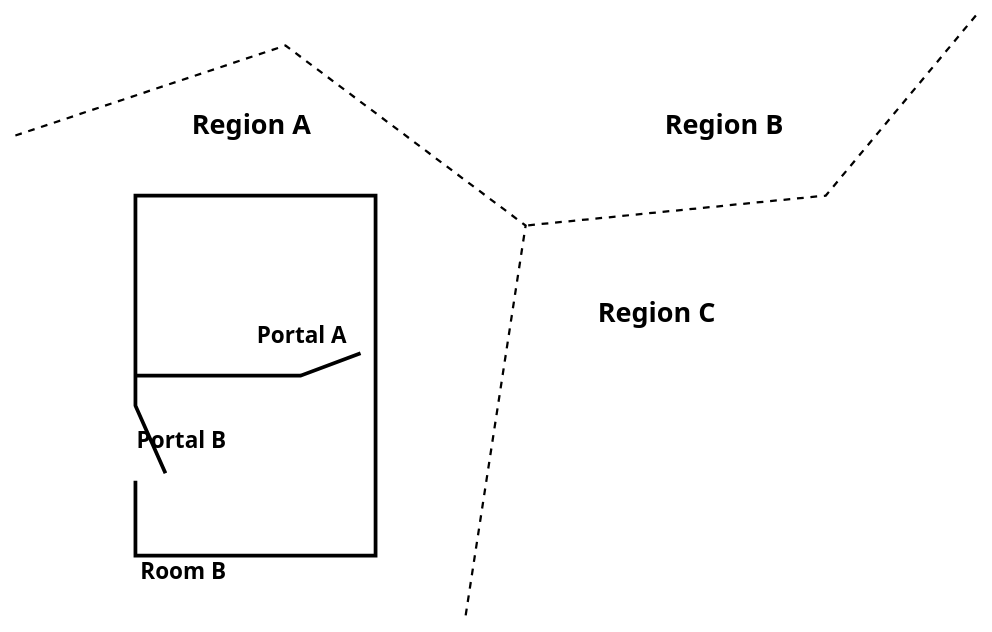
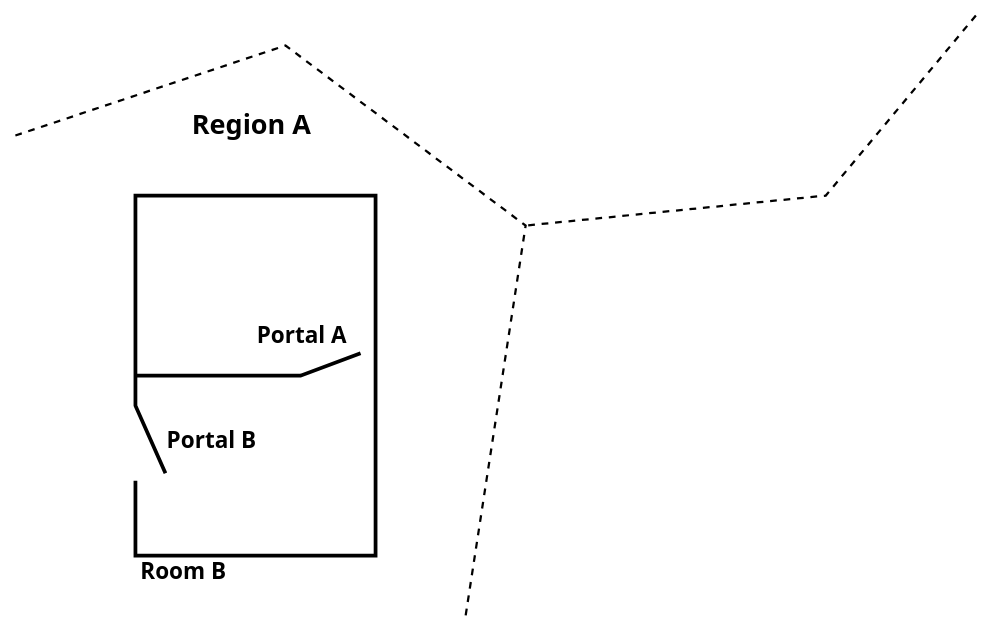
- <mxCell id="5" value="Region B" style="text;html=1;align=center;verticalAlign=middle;whiteSpace=wrap;rounded=0;fontFamily=Noto Sans;fontSource=https%3A%2F%2Ffonts.googleapis.com%2Fcss%3Ffamily%3DNoto%2BSans;fontSize=36;fontStyle=1" vertex="1" parent="1"><mxGeometry x="860" y="140" width="210" height="50" as="geometry" /></mxCell>
- <mxCell id="6" value="Region C" style="text;html=1;align=center;verticalAlign=middle;whiteSpace=wrap;rounded=0;fontFamily=Noto Sans;fontSource=https%3A%2F%2Ffonts.googleapis.com%2Fcss%3Ffamily%3DNoto%2BSans;fontSize=36;fontStyle=1" vertex="1" parent="1"><mxGeometry x="770" y="390" width="210" height="50" as="geometry" /></mxCell>
- <mxCell id="11" value="Portal B" style="text;html=1;align=left;verticalAlign=middle;whiteSpace=wrap;rounded=0;fontFamily=Noto Sans;fontSource=https%3A%2F%2Ffonts.googleapis.com%2Fcss%3Ffamily%3DNoto%2BSans;fontSize=30;fontStyle=1" vertex="1" parent="1"><mxGeometry x="180" y="570" width="160" height="30" as="geometry" /></mxCell>
+ <mxCell id="11" value="Portal B" style="text;html=1;align=left;verticalAlign=middle;whiteSpace=wrap;rounded=0;fontFamily=Noto Sans;fontSource=https%3A%2F%2Ffonts.googleapis.com%2Fcss%3Ffamily%3DNoto%2BSans;fontSize=30;fontStyle=1" vertex="1" parent="1"><mxGeometry x="220" y="570" width="160" height="30" as="geometry" /></mxCell>
